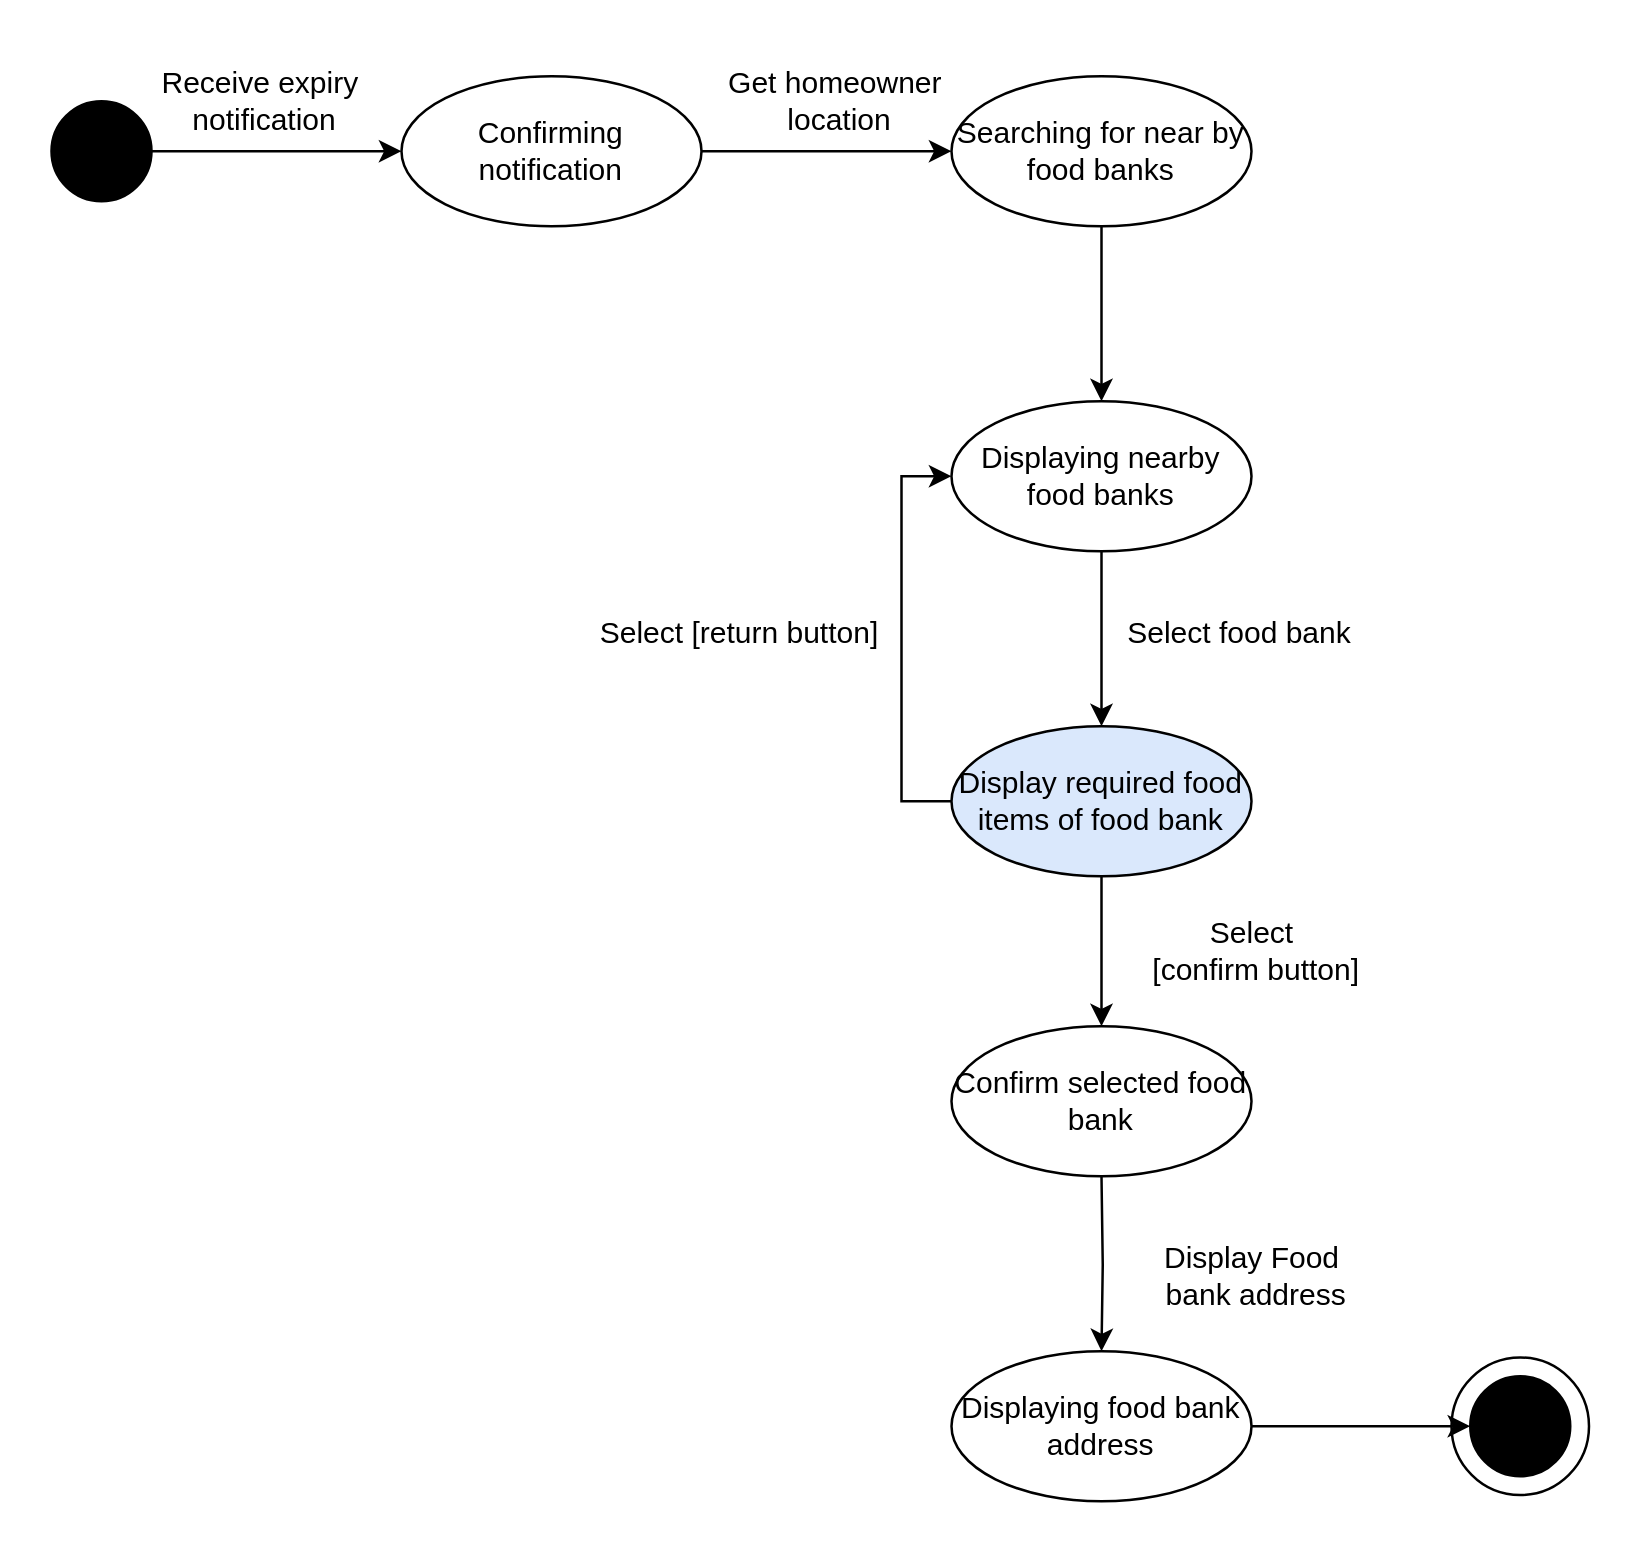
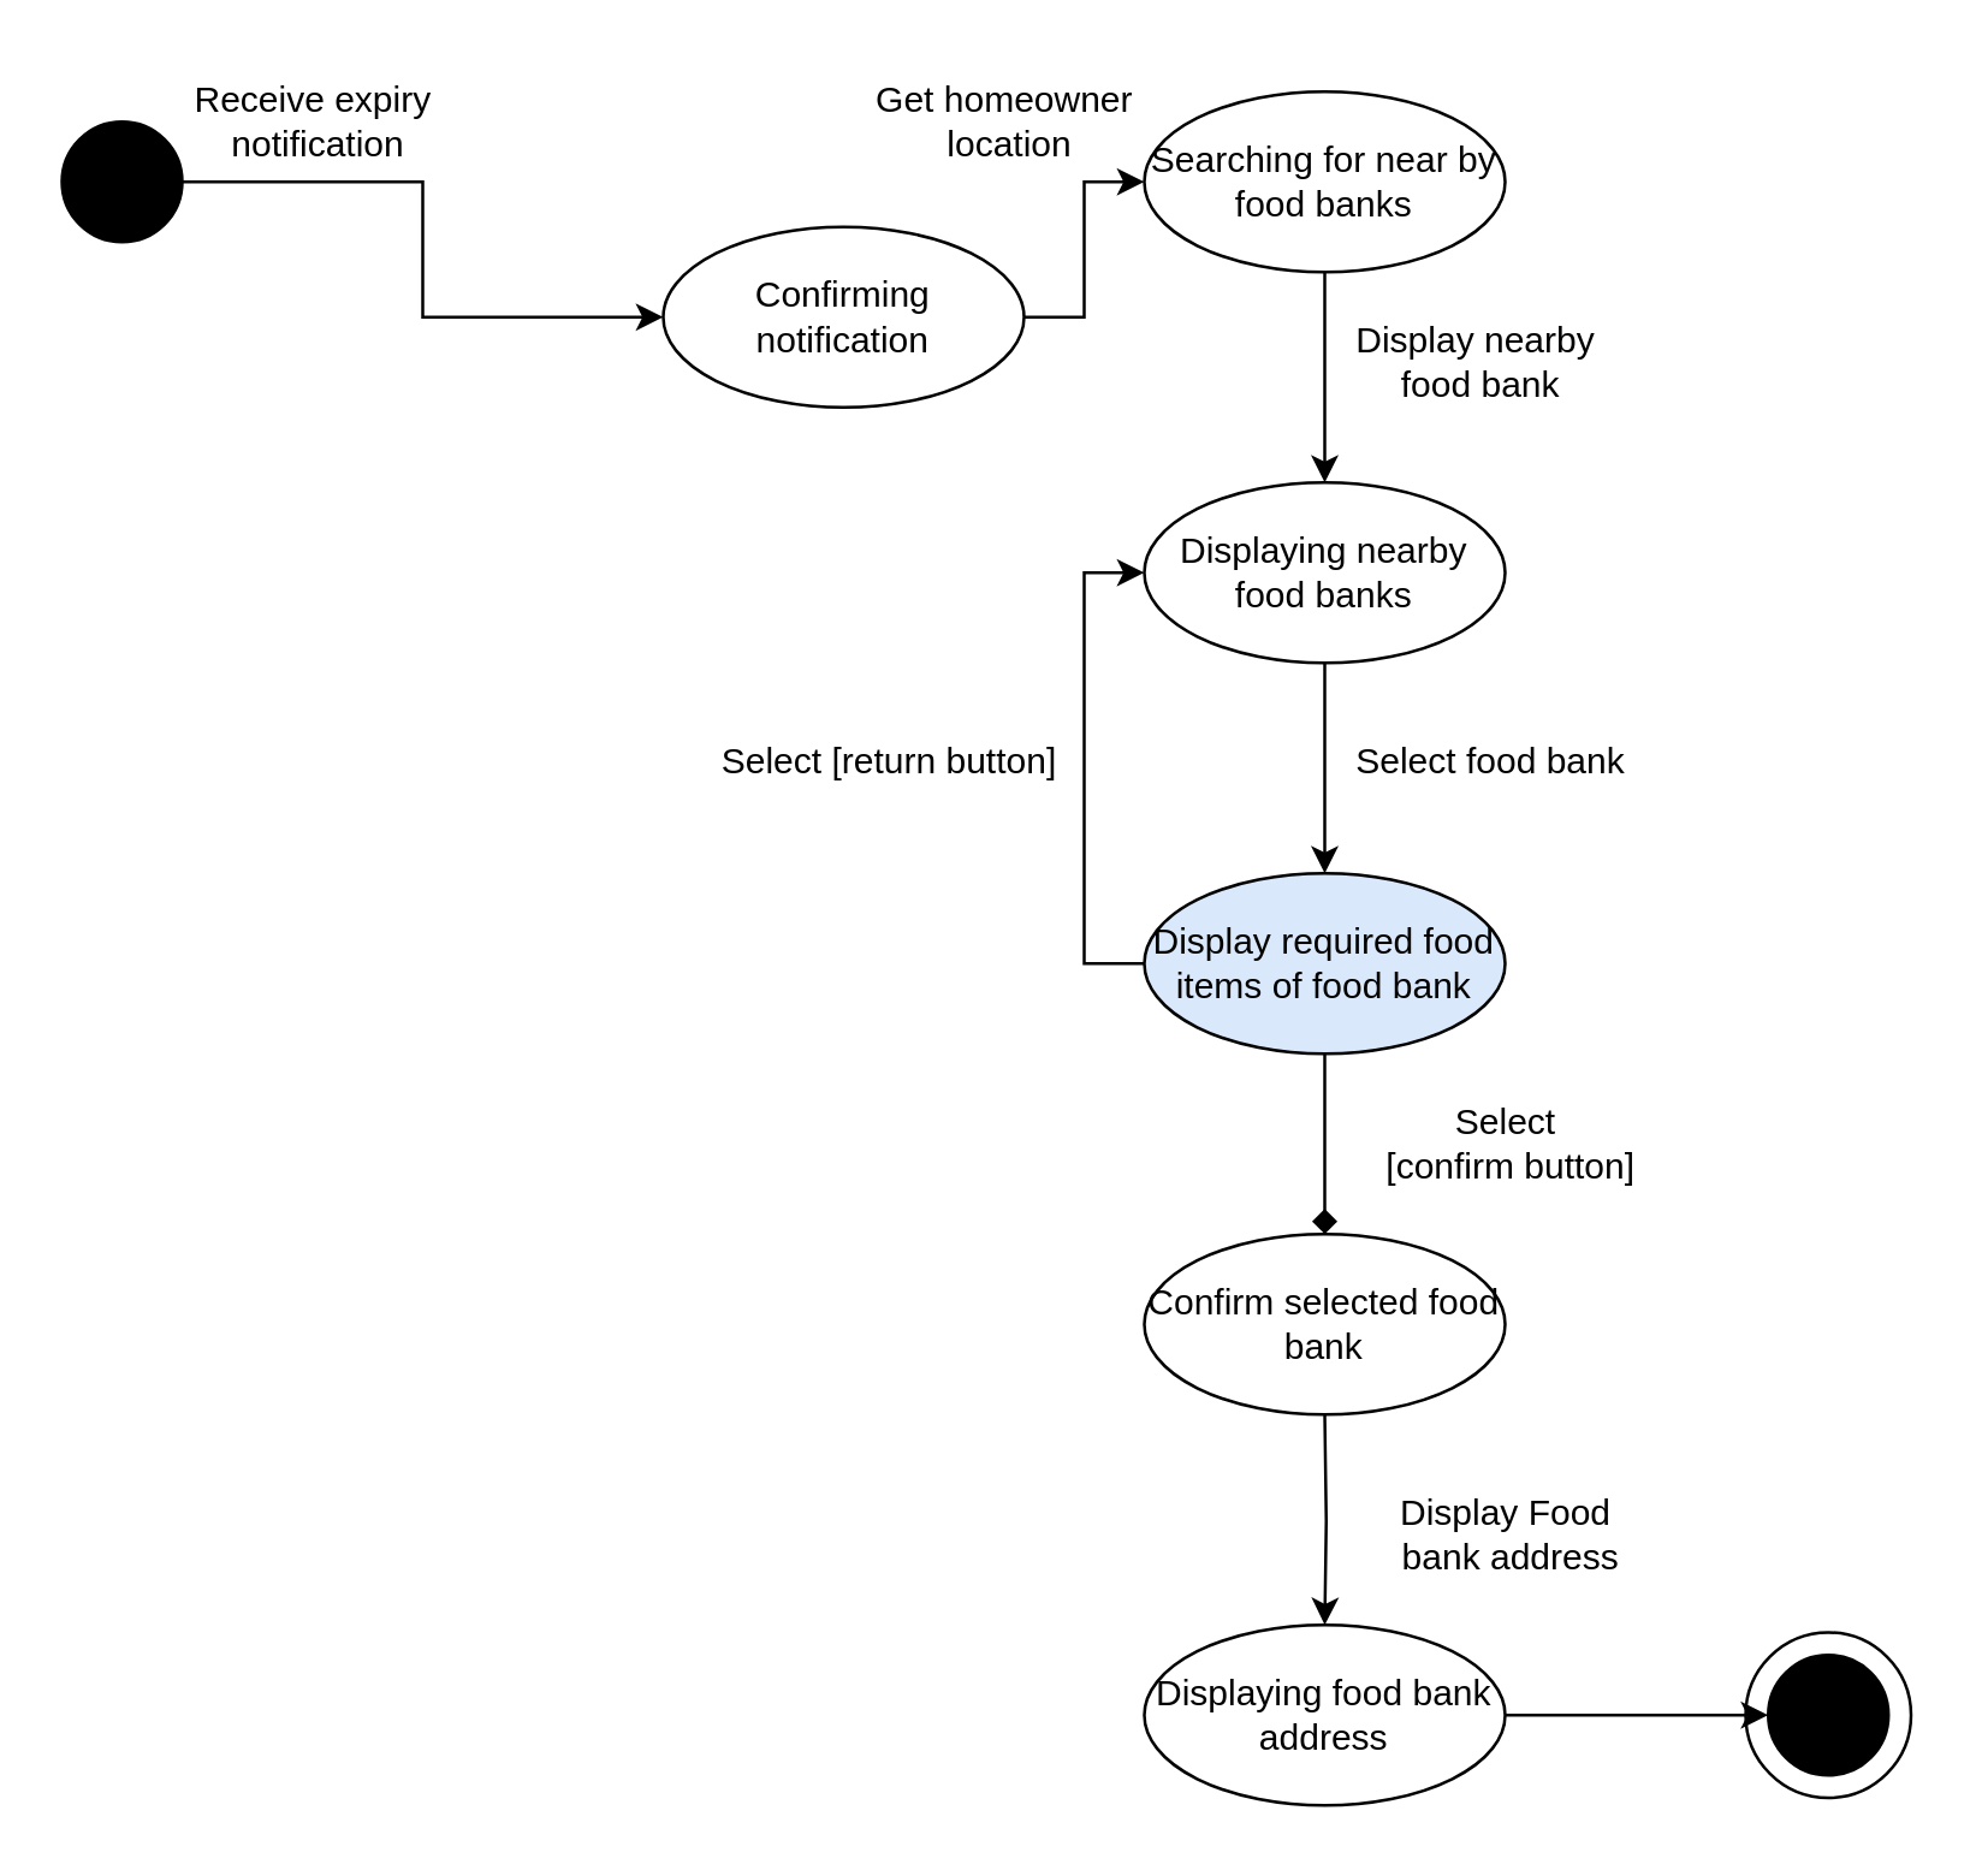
- <mxCell id="8" value="Confirming notification" style="ellipse;whiteSpace=wrap;html=1;" vertex="1" parent="1"><mxGeometry x="160" y="30" width="120" height="60" as="geometry" /></mxCell>
+ <mxCell id="8" value="Confirming notification" style="ellipse;whiteSpace=wrap;html=1;" vertex="1" parent="1"><mxGeometry x="220" y="75" width="120" height="60" as="geometry" /></mxCell>
+ <mxCell id="21" value="&lt;div&gt;Display nearby&lt;/div&gt;&lt;div&gt;&amp;nbsp;food bank&lt;/div&gt;" style="text;html=1;align=center;verticalAlign=middle;resizable=0;points=[];autosize=1;strokeColor=none;fillColor=none;" vertex="1" parent="1"><mxGeometry x="440" y="100" width="100" height="40" as="geometry" /></mxCell>
- <mxCell id="15" value="" style="edgeStyle=orthogonalEdgeStyle;rounded=0;orthogonalLoop=1;jettySize=auto;html=1;" edge="1" parent="1" source="16" target="25"><mxGeometry relative="1" as="geometry" /></mxCell>
+ <mxCell id="15" value="" style="edgeStyle=orthogonalEdgeStyle;rounded=0;orthogonalLoop=1;jettySize=auto;html=1;endArrow=diamond;" edge="1" parent="1" source="16" target="25"><mxGeometry relative="1" as="geometry" /></mxCell>
